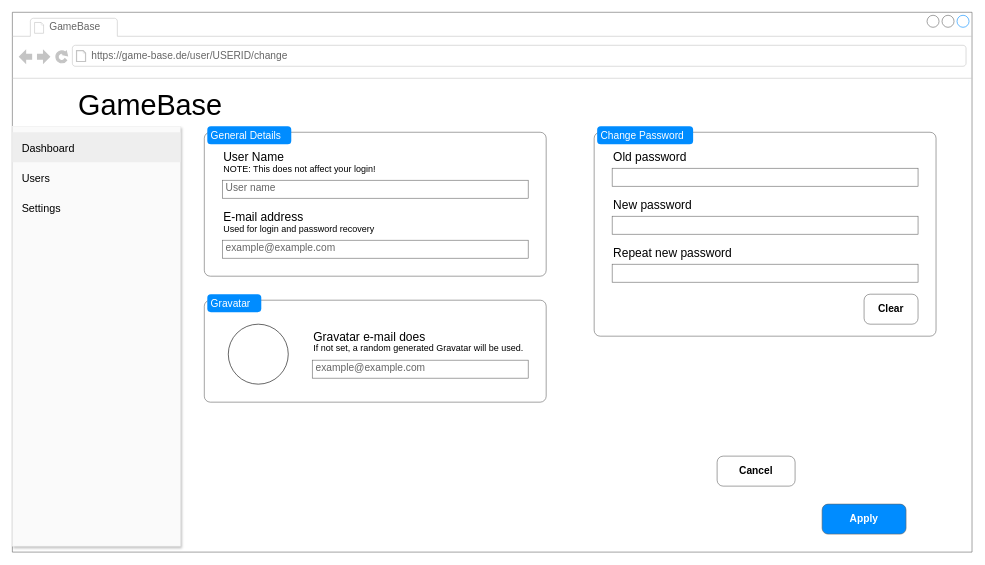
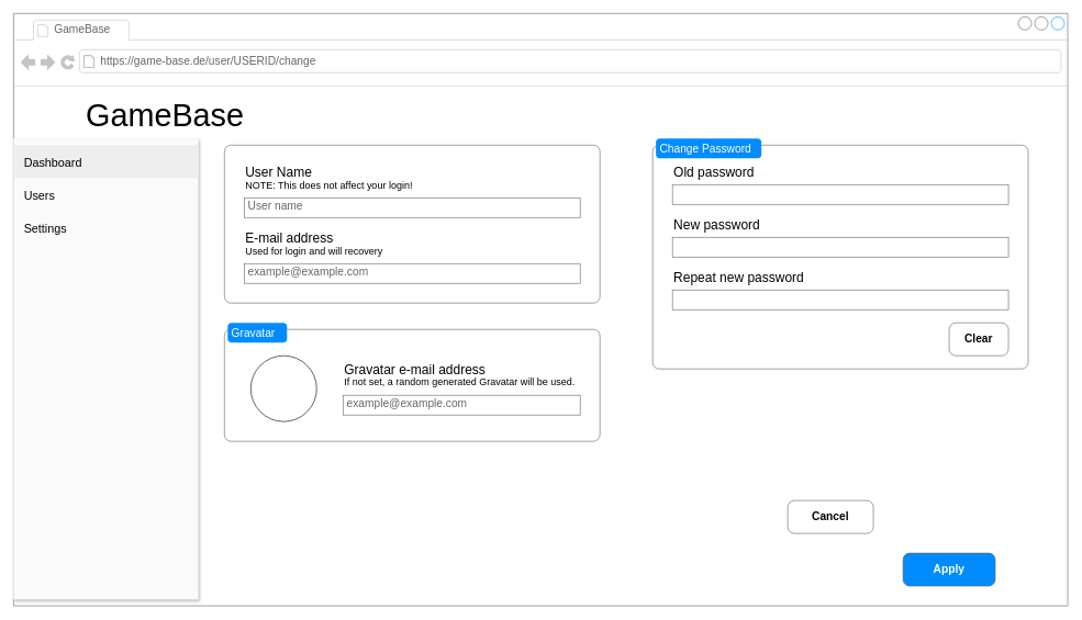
- <mxCell id="12" value="General Details" style="shape=rect;strokeColor=none;fillColor=#008cff;strokeWidth=1;dashed=0;rounded=1;arcSize=20;fontColor=#ffffff;fontSize=17;spacing=2;spacingTop=-2;align=left;autosize=1;spacingLeft=4;resizeWidth=0;resizeHeight=0;perimeter=none;" parent="11" vertex="1"><mxGeometry x="5" width="140" height="30" as="geometry" /></mxCell>
- <mxCell id="17" value="Used for login and password recovery" style="text;html=1;strokeColor=none;fillColor=none;align=left;verticalAlign=middle;whiteSpace=wrap;rounded=0;fontSize=15;" parent="11" vertex="1"><mxGeometry x="30" y="160" width="530" height="20" as="geometry" /></mxCell>
+ <mxCell id="17" value="Used for login and will recovery" style="text;html=1;strokeColor=none;fillColor=none;align=left;verticalAlign=middle;whiteSpace=wrap;rounded=0;fontSize=15;" parent="11" vertex="1"><mxGeometry x="30" y="160" width="530" height="20" as="geometry" /></mxCell>
- <mxCell id="32" value="Gravatar e-mail does" style="text;html=1;strokeColor=none;fillColor=none;align=left;verticalAlign=middle;whiteSpace=wrap;rounded=0;fontSize=20;" vertex="1" parent="30"><mxGeometry x="180" y="60" width="360" height="20" as="geometry" /></mxCell>
+ <mxCell id="32" value="Gravatar e-mail address" style="text;html=1;strokeColor=none;fillColor=none;align=left;verticalAlign=middle;whiteSpace=wrap;rounded=0;fontSize=20;" vertex="1" parent="30"><mxGeometry x="180" y="60" width="360" height="20" as="geometry" /></mxCell>
